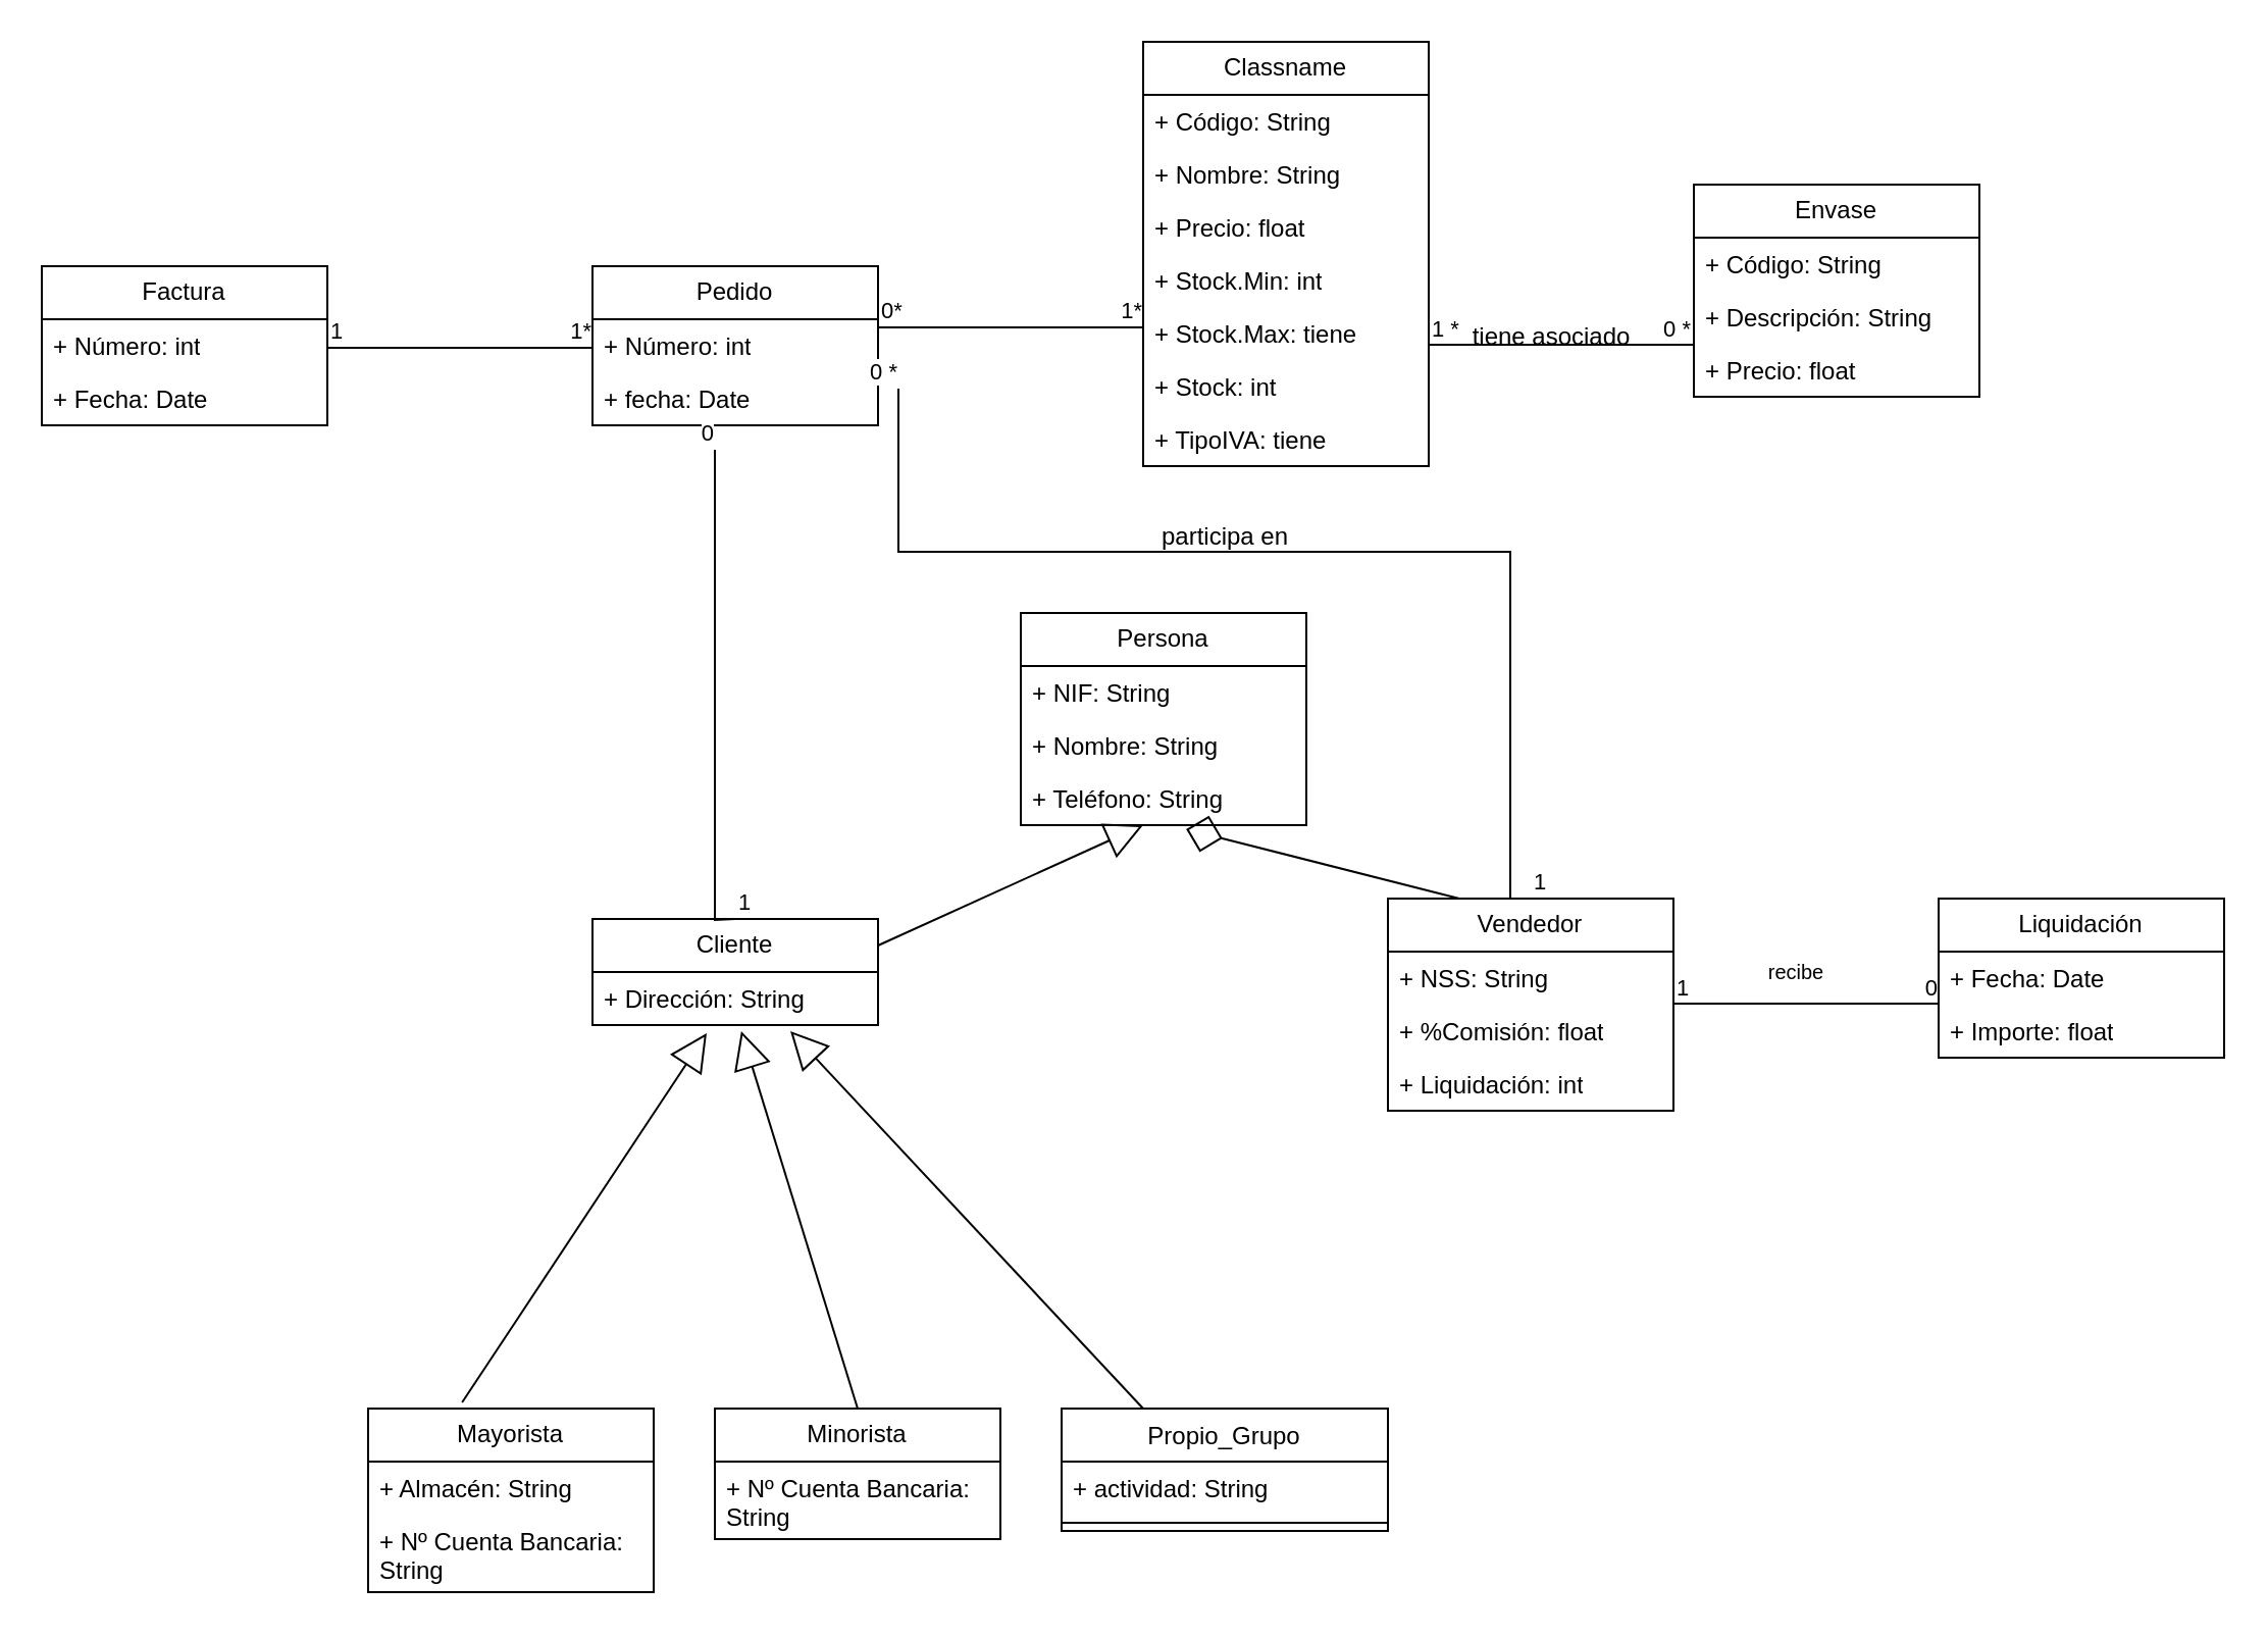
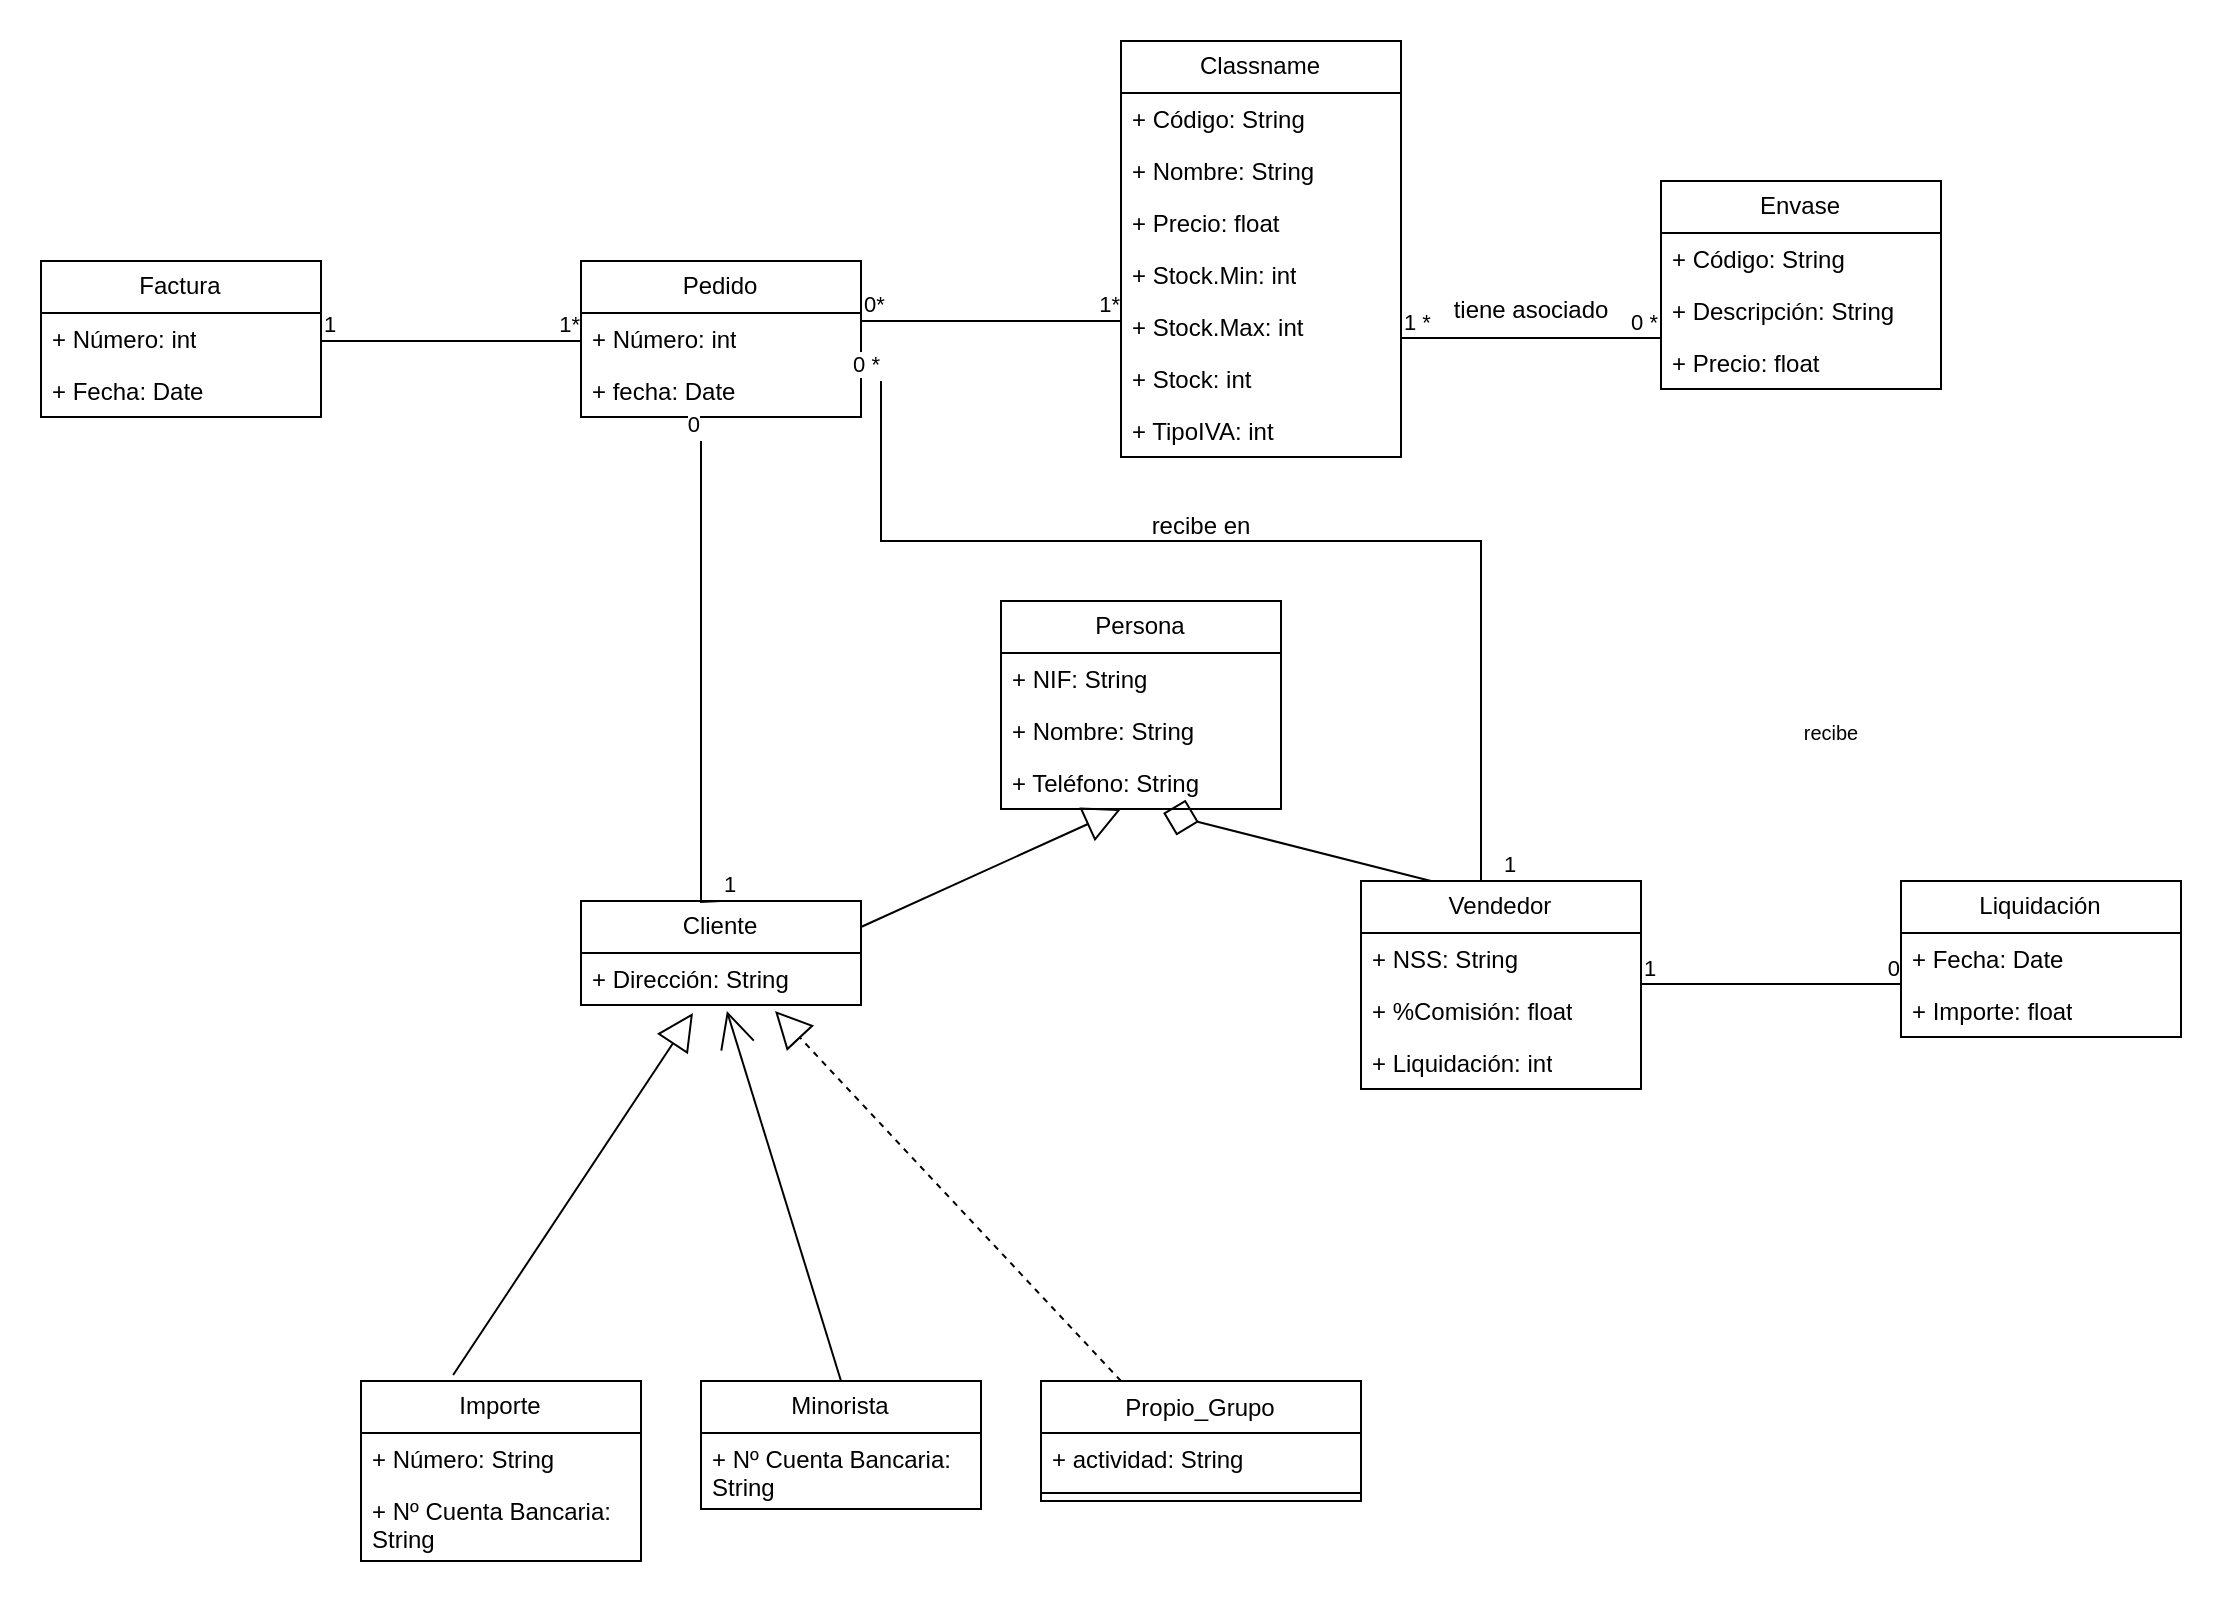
- <mxCell id="56" value="+ Stock.Max: tiene" style="text;strokeColor=none;fillColor=none;align=left;verticalAlign=top;spacingLeft=4;spacingRight=4;overflow=hidden;rotatable=0;points=[[0,0.5],[1,0.5]];portConstraint=eastwest;whiteSpace=wrap;html=1;" vertex="1" parent="51"><mxGeometry y="130" width="140" height="26" as="geometry" /></mxCell>
+ <mxCell id="56" value="+ Stock.Max: int" style="text;strokeColor=none;fillColor=none;align=left;verticalAlign=top;spacingLeft=4;spacingRight=4;overflow=hidden;rotatable=0;points=[[0,0.5],[1,0.5]];portConstraint=eastwest;whiteSpace=wrap;html=1;" vertex="1" parent="51"><mxGeometry y="130" width="140" height="26" as="geometry" /></mxCell>
- <mxCell id="62" value="tiene asociado" style="text;html=1;align=center;verticalAlign=middle;resizable=0;points=[];autosize=1;strokeColor=none;fillColor=none;" vertex="1" parent="1"><mxGeometry x="710" y="150" width="100" height="30" as="geometry" /></mxCell>
+ <mxCell id="62" value="tiene asociado" style="text;html=1;align=center;verticalAlign=middle;resizable=0;points=[];autosize=1;strokeColor=none;fillColor=none;" vertex="1" parent="1"><mxGeometry x="715" y="140" width="100" height="30" as="geometry" /></mxCell>
- <mxCell id="58" value="+ TipoIVA: tiene" style="text;strokeColor=none;fillColor=none;align=left;verticalAlign=top;spacingLeft=4;spacingRight=4;overflow=hidden;rotatable=0;points=[[0,0.5],[1,0.5]];portConstraint=eastwest;whiteSpace=wrap;html=1;" vertex="1" parent="51"><mxGeometry y="182" width="140" height="26" as="geometry" /></mxCell>
+ <mxCell id="58" value="+ TipoIVA: int" style="text;strokeColor=none;fillColor=none;align=left;verticalAlign=top;spacingLeft=4;spacingRight=4;overflow=hidden;rotatable=0;points=[[0,0.5],[1,0.5]];portConstraint=eastwest;whiteSpace=wrap;html=1;" vertex="1" parent="51"><mxGeometry y="182" width="140" height="26" as="geometry" /></mxCell>
- <mxCell id="47" value="&lt;span style=&quot;font-weight: normal;&quot;&gt;participa en&lt;/span&gt;" style="text;align=center;fontStyle=1;verticalAlign=middle;spacingLeft=3;spacingRight=3;strokeColor=none;rotatable=0;points=[[0,0.5],[1,0.5]];portConstraint=eastwest;html=1;" vertex="1" parent="1"><mxGeometry x="560" y="250" width="80" height="26" as="geometry" /></mxCell>
+ <mxCell id="47" value="&lt;span style=&quot;font-weight: normal;&quot;&gt;recibe en&lt;/span&gt;" style="text;align=center;fontStyle=1;verticalAlign=middle;spacingLeft=3;spacingRight=3;strokeColor=none;rotatable=0;points=[[0,0.5],[1,0.5]];portConstraint=eastwest;html=1;" vertex="1" parent="1"><mxGeometry x="560" y="250" width="80" height="26" as="geometry" /></mxCell>
- <mxCell id="40" value="&lt;span style=&quot;font-size: 10px; font-weight: 400;&quot;&gt;recibe&lt;/span&gt;" style="text;align=center;fontStyle=1;verticalAlign=middle;spacingLeft=3;spacingRight=3;strokeColor=none;rotatable=0;points=[[0,0.5],[1,0.5]];portConstraint=eastwest;html=1;" vertex="1" parent="1"><mxGeometry x="840" y="463" width="80" height="26" as="geometry" /></mxCell>
+ <mxCell id="40" value="&lt;span style=&quot;font-size: 10px; font-weight: 400;&quot;&gt;recibe&lt;/span&gt;" style="text;align=center;fontStyle=1;verticalAlign=middle;spacingLeft=3;spacingRight=3;strokeColor=none;rotatable=0;points=[[0,0.5],[1,0.5]];portConstraint=eastwest;html=1;" vertex="1" parent="1"><mxGeometry x="875" y="353" width="80" height="26" as="geometry" /></mxCell>
- <mxCell id="14" value="" style="endArrow=block;endSize=16;endFill=0;html=1;rounded=0;entryX=0.521;entryY=1.115;entryDx=0;entryDy=0;entryPerimeter=0;exitX=0.5;exitY=0;exitDx=0;exitDy=0;" edge="1" parent="1" source="7" target="3"><mxGeometry width="160" relative="1" as="geometry"><mxPoint x="246" y="707" as="sourcePoint" /><mxPoint x="367.98" y="530.99" as="targetPoint" /></mxGeometry></mxCell>
+ <mxCell id="14" value="" style="endArrow=open;endSize=16;endFill=0;html=1;rounded=0;entryX=0.521;entryY=1.115;entryDx=0;entryDy=0;entryPerimeter=0;exitX=0.5;exitY=0;exitDx=0;exitDy=0;" edge="1" parent="1" source="7" target="3"><mxGeometry width="160" relative="1" as="geometry"><mxPoint x="246" y="707" as="sourcePoint" /><mxPoint x="367.98" y="530.99" as="targetPoint" /></mxGeometry></mxCell>
- <mxCell id="13" value="" style="endArrow=block;endSize=16;endFill=0;html=1;rounded=0;entryX=0.693;entryY=1.115;entryDx=0;entryDy=0;entryPerimeter=0;exitX=0.25;exitY=0;exitDx=0;exitDy=0;" edge="1" parent="1" source="9" target="3"><mxGeometry width="160" relative="1" as="geometry"><mxPoint x="520" y="690" as="sourcePoint" /><mxPoint x="404.94" y="530.99" as="targetPoint" /></mxGeometry></mxCell>
+ <mxCell id="13" value="" style="endArrow=block;endSize=16;endFill=0;html=1;rounded=0;entryX=0.693;entryY=1.115;entryDx=0;entryDy=0;entryPerimeter=0;exitX=0.25;exitY=0;exitDx=0;exitDy=0;dashed=1;" edge="1" parent="1" source="9" target="3"><mxGeometry width="160" relative="1" as="geometry"><mxPoint x="520" y="690" as="sourcePoint" /><mxPoint x="404.94" y="530.99" as="targetPoint" /></mxGeometry></mxCell>
- <mxCell id="4" value="Mayorista" style="swimlane;fontStyle=0;childLayout=stackLayout;horizontal=1;startSize=26;fillColor=none;horizontalStack=0;resizeParent=1;resizeParentMax=0;resizeLast=0;collapsible=1;marginBottom=0;whiteSpace=wrap;html=1;" vertex="1" parent="1"><mxGeometry x="180" y="690" width="140" height="90" as="geometry" /></mxCell>
+ <mxCell id="4" value="Importe" style="swimlane;fontStyle=0;childLayout=stackLayout;horizontal=1;startSize=26;fillColor=none;horizontalStack=0;resizeParent=1;resizeParentMax=0;resizeLast=0;collapsible=1;marginBottom=0;whiteSpace=wrap;html=1;" vertex="1" parent="1"><mxGeometry x="180" y="690" width="140" height="90" as="geometry" /></mxCell>
- <mxCell id="5" value="+ Almacén: String" style="text;strokeColor=none;fillColor=none;align=left;verticalAlign=top;spacingLeft=4;spacingRight=4;overflow=hidden;rotatable=0;points=[[0,0.5],[1,0.5]];portConstraint=eastwest;whiteSpace=wrap;html=1;" vertex="1" parent="4"><mxGeometry y="26" width="140" height="26" as="geometry" /></mxCell>
+ <mxCell id="5" value="+ Número: String" style="text;strokeColor=none;fillColor=none;align=left;verticalAlign=top;spacingLeft=4;spacingRight=4;overflow=hidden;rotatable=0;points=[[0,0.5],[1,0.5]];portConstraint=eastwest;whiteSpace=wrap;html=1;" vertex="1" parent="4"><mxGeometry y="26" width="140" height="26" as="geometry" /></mxCell>
